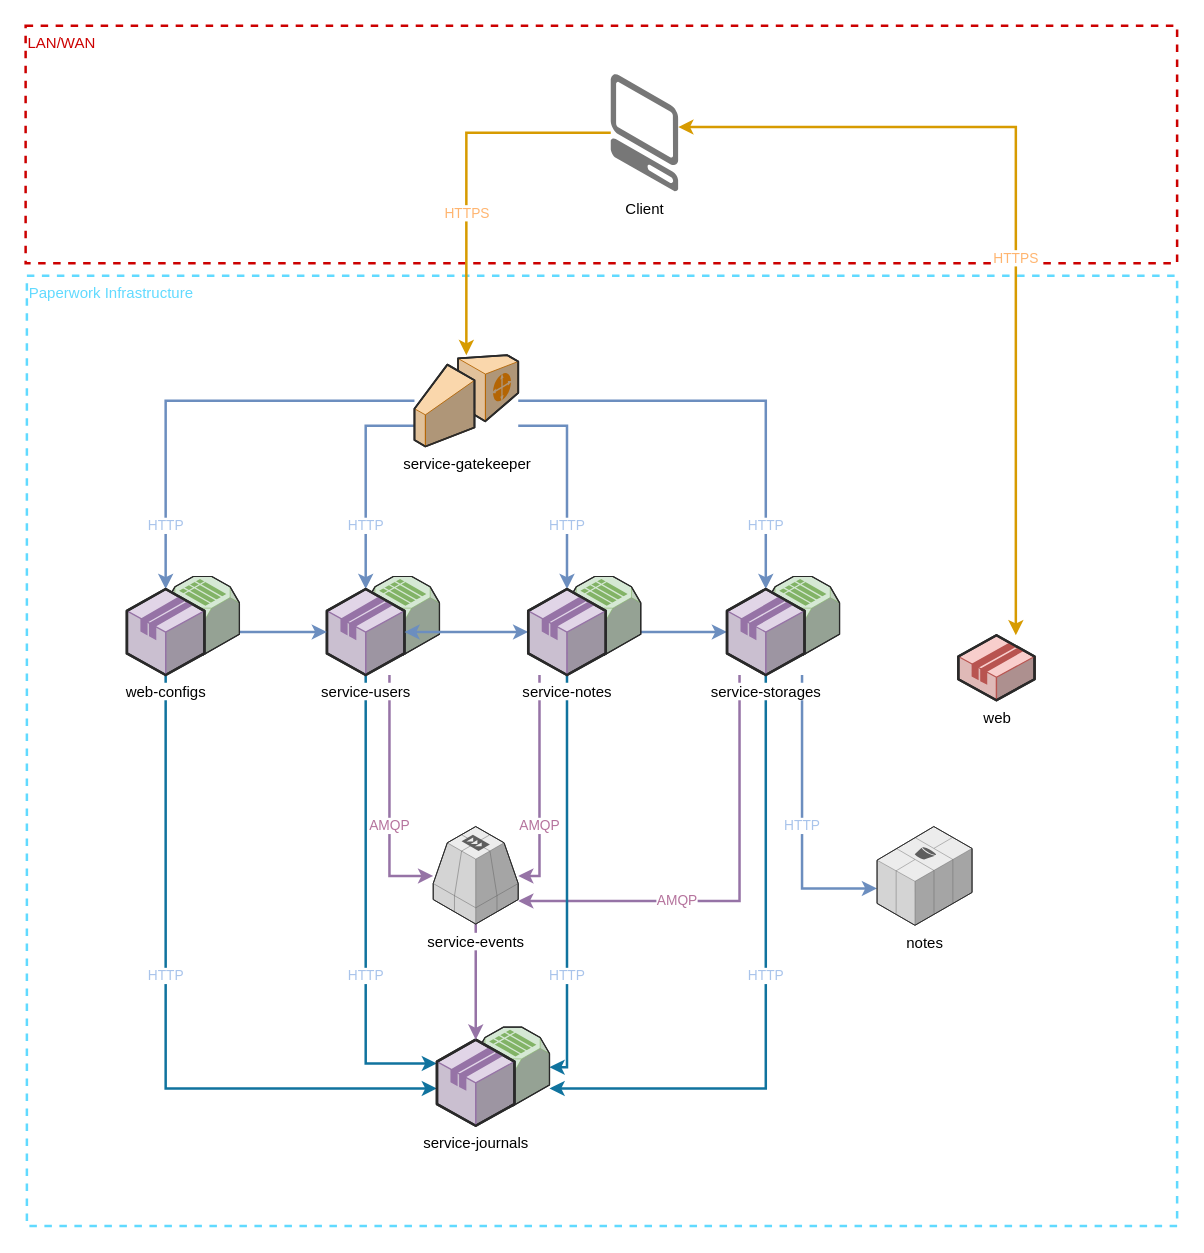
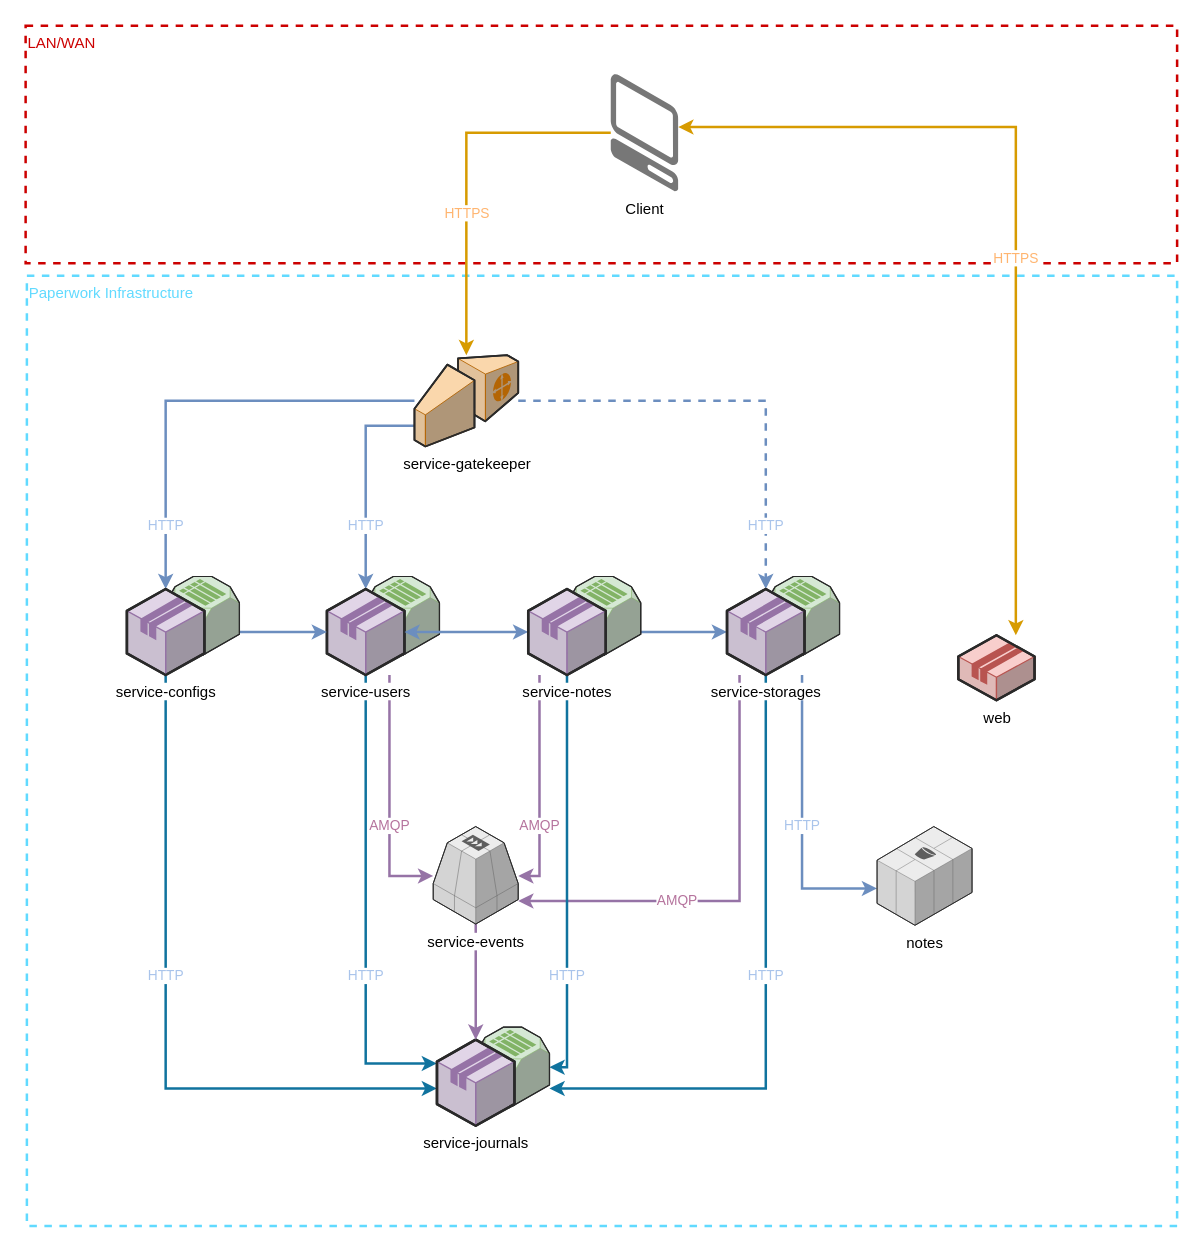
- <mxCell id="15" value="HTTP" style="edgeStyle=orthogonalEdgeStyle;rounded=0;orthogonalLoop=1;jettySize=auto;html=1;strokeWidth=2;fillColor=#dae8fc;strokeColor=#6c8ebf;fontColor=#A9C4EB;" parent="1" source="16" target="33" edge="1"><mxGeometry x="0.71" relative="1" as="geometry"><Array as="points"><mxPoint x="612" y="320" /></Array><mxPoint as="offset" /></mxGeometry></mxCell>
+ <mxCell id="15" value="HTTP" style="edgeStyle=orthogonalEdgeStyle;rounded=0;orthogonalLoop=1;jettySize=auto;html=1;strokeWidth=2;fillColor=#dae8fc;strokeColor=#6c8ebf;fontColor=#A9C4EB;dashed=1;" parent="1" source="16" target="33" edge="1"><mxGeometry x="0.71" relative="1" as="geometry"><Array as="points"><mxPoint x="612" y="320" /></Array><mxPoint as="offset" /></mxGeometry></mxCell>
- <mxCell id="14" value="HTTP" style="edgeStyle=orthogonalEdgeStyle;rounded=0;orthogonalLoop=1;jettySize=auto;html=1;strokeWidth=2;fillColor=#dae8fc;strokeColor=#6c8ebf;fontColor=#A9C4EB;" parent="1" source="16" target="38" edge="1"><mxGeometry x="0.404" relative="1" as="geometry"><Array as="points"><mxPoint x="453" y="340" /></Array><mxPoint as="offset" /></mxGeometry></mxCell>
- <mxCell id="41" value="web-configs&lt;br&gt;" style="verticalLabelPosition=bottom;html=1;verticalAlign=top;strokeWidth=1;align=center;outlineConnect=0;dashed=0;outlineConnect=0;shape=mxgraph.aws3d.application;fillColor=#e1d5e7;strokeColor=#9673a6;aspect=fixed;gradientColor=none;labelBackgroundColor=#ffffff;" parent="39" vertex="1"><mxGeometry y="10" width="62" height="68.8" as="geometry" /></mxCell>
+ <mxCell id="41" value="service-configs&lt;br&gt;" style="verticalLabelPosition=bottom;html=1;verticalAlign=top;strokeWidth=1;align=center;outlineConnect=0;dashed=0;outlineConnect=0;shape=mxgraph.aws3d.application;fillColor=#e1d5e7;strokeColor=#9673a6;aspect=fixed;gradientColor=none;labelBackgroundColor=#ffffff;" parent="39" vertex="1"><mxGeometry y="10" width="62" height="68.8" as="geometry" /></mxCell>
